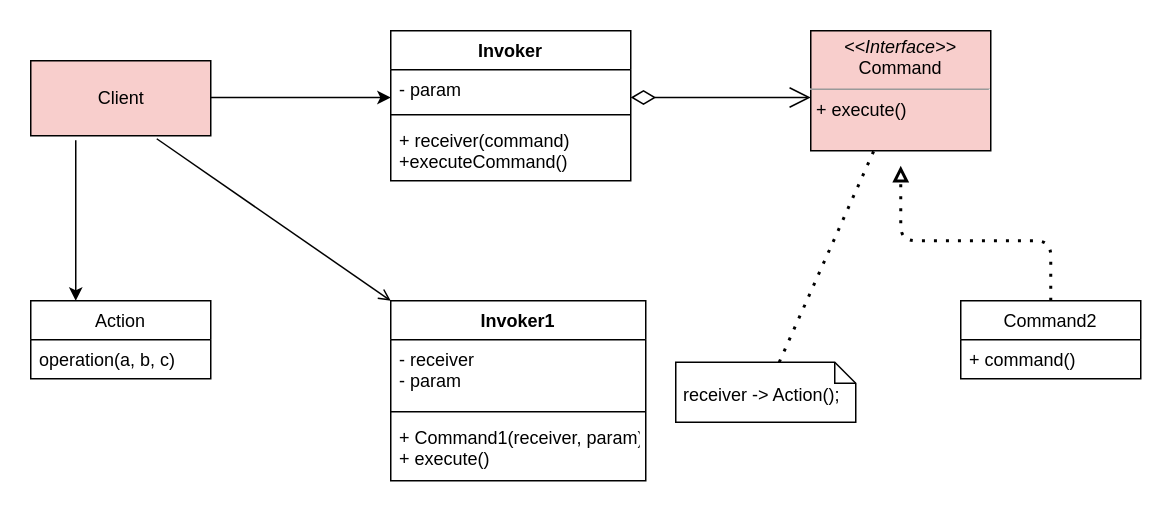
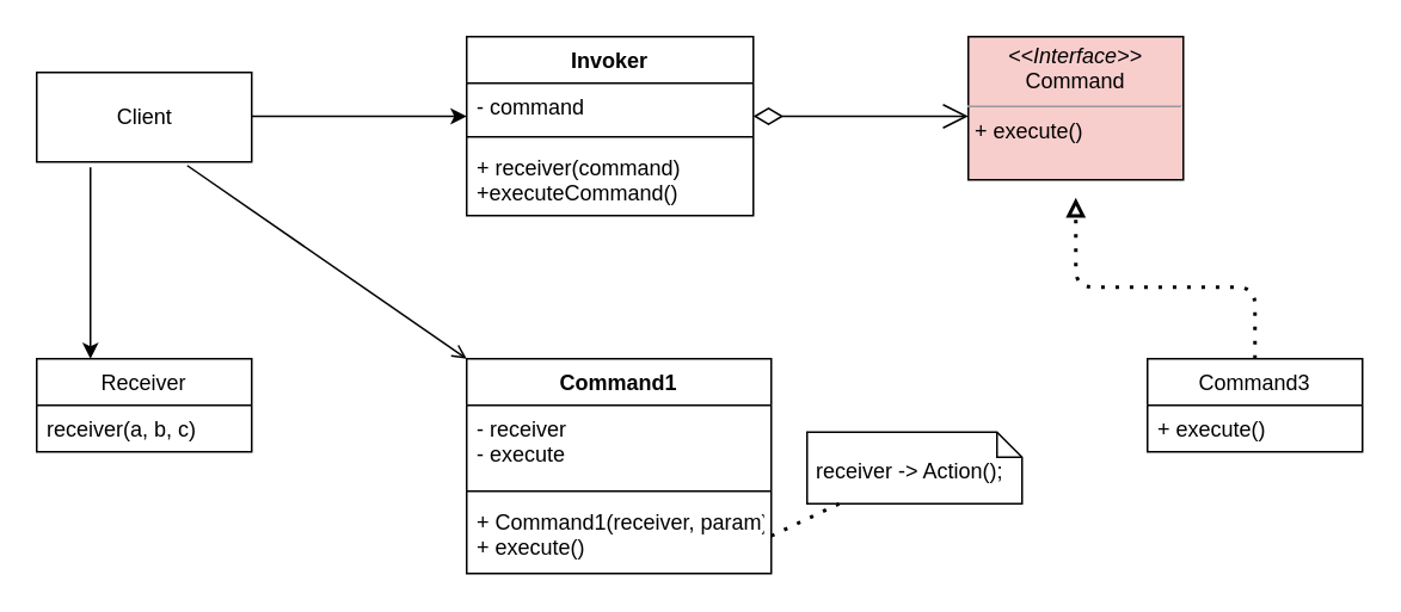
- <mxCell id="5" value="- param" style="text;strokeColor=none;fillColor=none;align=left;verticalAlign=top;spacingLeft=4;spacingRight=4;overflow=hidden;rotatable=0;points=[[0,0.5],[1,0.5]];portConstraint=eastwest;" vertex="1" parent="4"><mxGeometry y="26" width="160" height="26" as="geometry" /></mxCell>
+ <mxCell id="5" value="- command" style="text;strokeColor=none;fillColor=none;align=left;verticalAlign=top;spacingLeft=4;spacingRight=4;overflow=hidden;rotatable=0;points=[[0,0.5],[1,0.5]];portConstraint=eastwest;" vertex="1" parent="4"><mxGeometry y="26" width="160" height="26" as="geometry" /></mxCell>
- <mxCell id="2" value="Client" style="html=1;fillColor=#f8cecc;" vertex="1" parent="1"><mxGeometry x="20" y="40" width="120" height="50" as="geometry" /></mxCell>
+ <mxCell id="2" value="Client" style="html=1;" vertex="1" parent="1"><mxGeometry x="20" y="40" width="120" height="50" as="geometry" /></mxCell>
- <mxCell id="9" value="" style="endArrow=none;dashed=1;html=1;dashPattern=1 3;strokeWidth=2;" edge="1" parent="1" source="3" target="8"><mxGeometry width="50" height="50" relative="1" as="geometry"><mxPoint x="160" y="480" as="sourcePoint" /><mxPoint x="210" y="430" as="targetPoint" /></mxGeometry></mxCell>
+ <mxCell id="9" value="" style="endArrow=none;dashed=1;html=1;dashPattern=1 3;strokeWidth=2;entryX=1;entryY=0.5;entryDx=0;entryDy=0;" edge="1" parent="1" source="3" target="18"><mxGeometry width="50" height="50" relative="1" as="geometry"><mxPoint x="160" y="480" as="sourcePoint" /><mxPoint x="210" y="430" as="targetPoint" /></mxGeometry></mxCell>
- <mxCell id="13" value="Action" style="swimlane;fontStyle=0;childLayout=stackLayout;horizontal=1;startSize=26;fillColor=none;horizontalStack=0;resizeParent=1;resizeParentMax=0;resizeLast=0;collapsible=1;marginBottom=0;" vertex="1" parent="1"><mxGeometry x="20" y="200" width="120" height="52" as="geometry" /></mxCell>
+ <mxCell id="13" value="Receiver" style="swimlane;fontStyle=0;childLayout=stackLayout;horizontal=1;startSize=26;fillColor=none;horizontalStack=0;resizeParent=1;resizeParentMax=0;resizeLast=0;collapsible=1;marginBottom=0;" vertex="1" parent="1"><mxGeometry x="20" y="200" width="120" height="52" as="geometry" /></mxCell>
- <mxCell id="15" value="Invoker1" style="swimlane;fontStyle=1;align=center;verticalAlign=top;childLayout=stackLayout;horizontal=1;startSize=26;horizontalStack=0;resizeParent=1;resizeParentMax=0;resizeLast=0;collapsible=1;marginBottom=0;" vertex="1" parent="1"><mxGeometry x="260" y="200" width="170" height="120" as="geometry" /></mxCell>
+ <mxCell id="15" value="Command1" style="swimlane;fontStyle=1;align=center;verticalAlign=top;childLayout=stackLayout;horizontal=1;startSize=26;horizontalStack=0;resizeParent=1;resizeParentMax=0;resizeLast=0;collapsible=1;marginBottom=0;" vertex="1" parent="1"><mxGeometry x="260" y="200" width="170" height="120" as="geometry" /></mxCell>
- <mxCell id="21" value="Command2" style="swimlane;fontStyle=0;childLayout=stackLayout;horizontal=1;startSize=26;fillColor=none;horizontalStack=0;resizeParent=1;resizeParentMax=0;resizeLast=0;collapsible=1;marginBottom=0;" vertex="1" parent="1"><mxGeometry x="640" y="200" width="120" height="52" as="geometry" /></mxCell>
+ <mxCell id="21" value="Command3" style="swimlane;fontStyle=0;childLayout=stackLayout;horizontal=1;startSize=26;fillColor=none;horizontalStack=0;resizeParent=1;resizeParentMax=0;resizeLast=0;collapsible=1;marginBottom=0;" vertex="1" parent="1"><mxGeometry x="640" y="200" width="120" height="52" as="geometry" /></mxCell>
- <mxCell id="14" value="operation(a, b, c)" style="text;strokeColor=none;fillColor=none;align=left;verticalAlign=top;spacingLeft=4;spacingRight=4;overflow=hidden;rotatable=0;points=[[0,0.5],[1,0.5]];portConstraint=eastwest;" vertex="1" parent="13"><mxGeometry y="26" width="120" height="26" as="geometry" /></mxCell>
+ <mxCell id="14" value="receiver(a, b, c)" style="text;strokeColor=none;fillColor=none;align=left;verticalAlign=top;spacingLeft=4;spacingRight=4;overflow=hidden;rotatable=0;points=[[0,0.5],[1,0.5]];portConstraint=eastwest;" vertex="1" parent="13"><mxGeometry y="26" width="120" height="26" as="geometry" /></mxCell>
- <mxCell id="16" value="- receiver&#10;- param" style="text;strokeColor=none;fillColor=none;align=left;verticalAlign=top;spacingLeft=4;spacingRight=4;overflow=hidden;rotatable=0;points=[[0,0.5],[1,0.5]];portConstraint=eastwest;" vertex="1" parent="15"><mxGeometry y="26" width="170" height="44" as="geometry" /></mxCell>
+ <mxCell id="16" value="- receiver&#10;- execute" style="text;strokeColor=none;fillColor=none;align=left;verticalAlign=top;spacingLeft=4;spacingRight=4;overflow=hidden;rotatable=0;points=[[0,0.5],[1,0.5]];portConstraint=eastwest;" vertex="1" parent="15"><mxGeometry y="26" width="170" height="44" as="geometry" /></mxCell>
- <mxCell id="22" value="+ command()" style="text;strokeColor=none;fillColor=none;align=left;verticalAlign=top;spacingLeft=4;spacingRight=4;overflow=hidden;rotatable=0;points=[[0,0.5],[1,0.5]];portConstraint=eastwest;" vertex="1" parent="21"><mxGeometry y="26" width="120" height="26" as="geometry" /></mxCell>
+ <mxCell id="22" value="+ execute()" style="text;strokeColor=none;fillColor=none;align=left;verticalAlign=top;spacingLeft=4;spacingRight=4;overflow=hidden;rotatable=0;points=[[0,0.5],[1,0.5]];portConstraint=eastwest;" vertex="1" parent="21"><mxGeometry y="26" width="120" height="26" as="geometry" /></mxCell>
